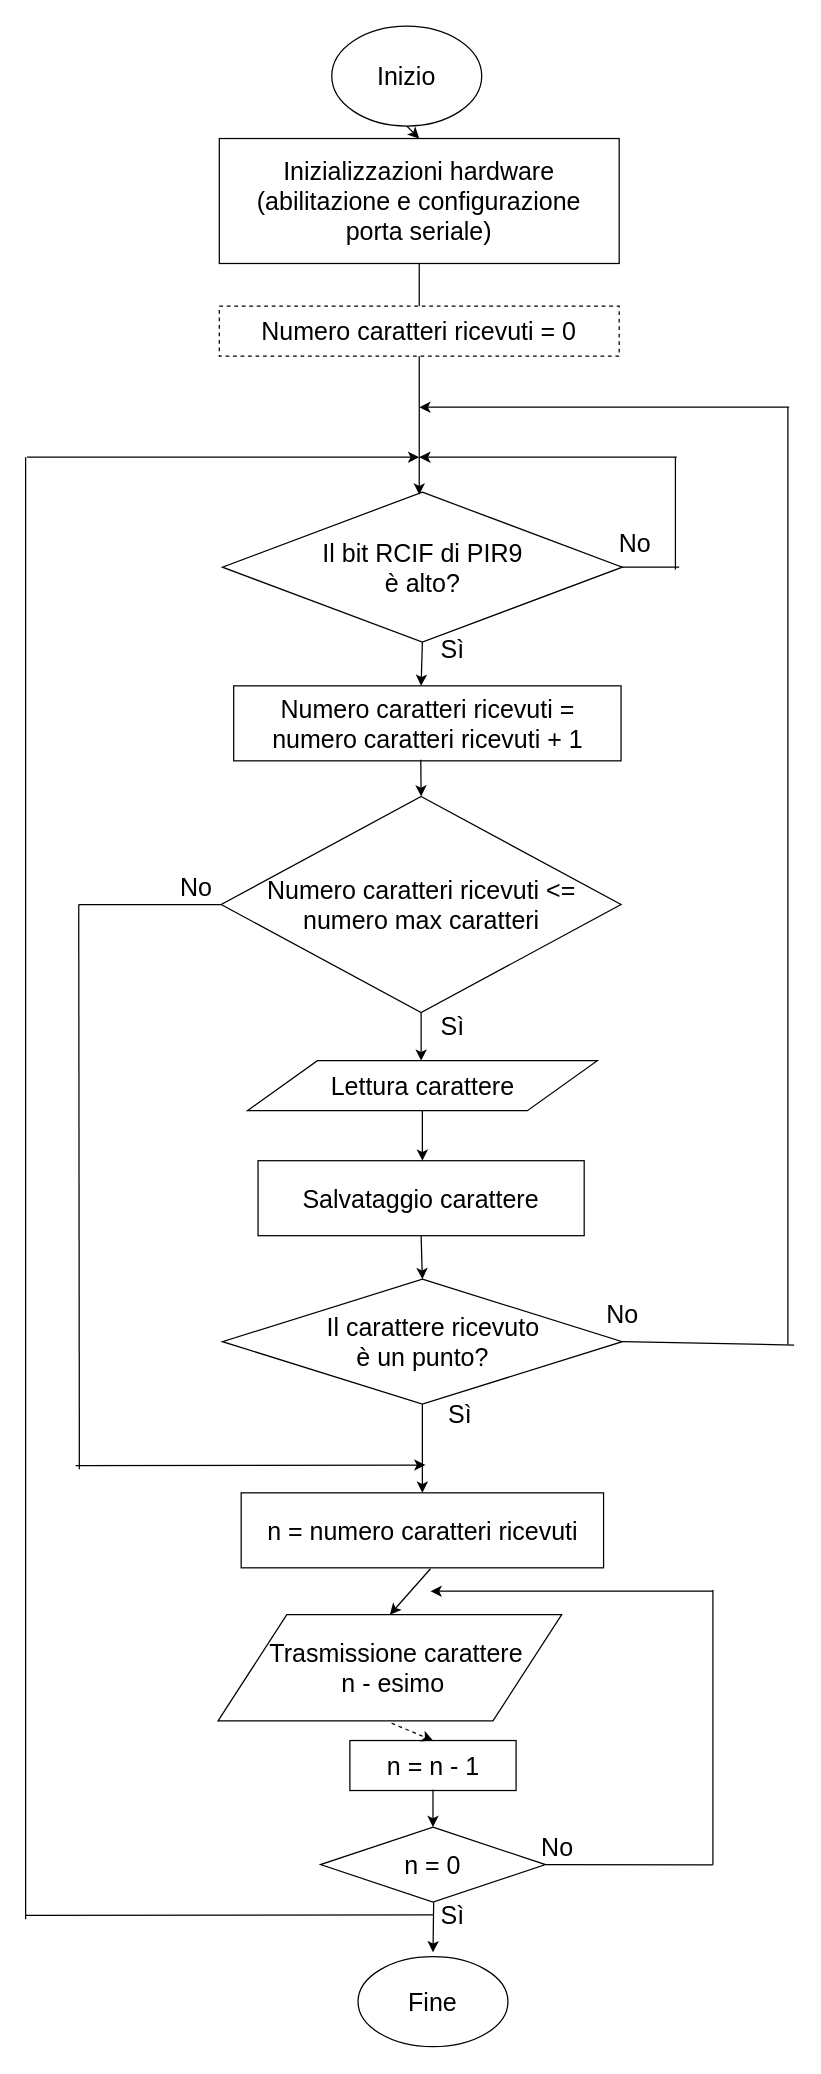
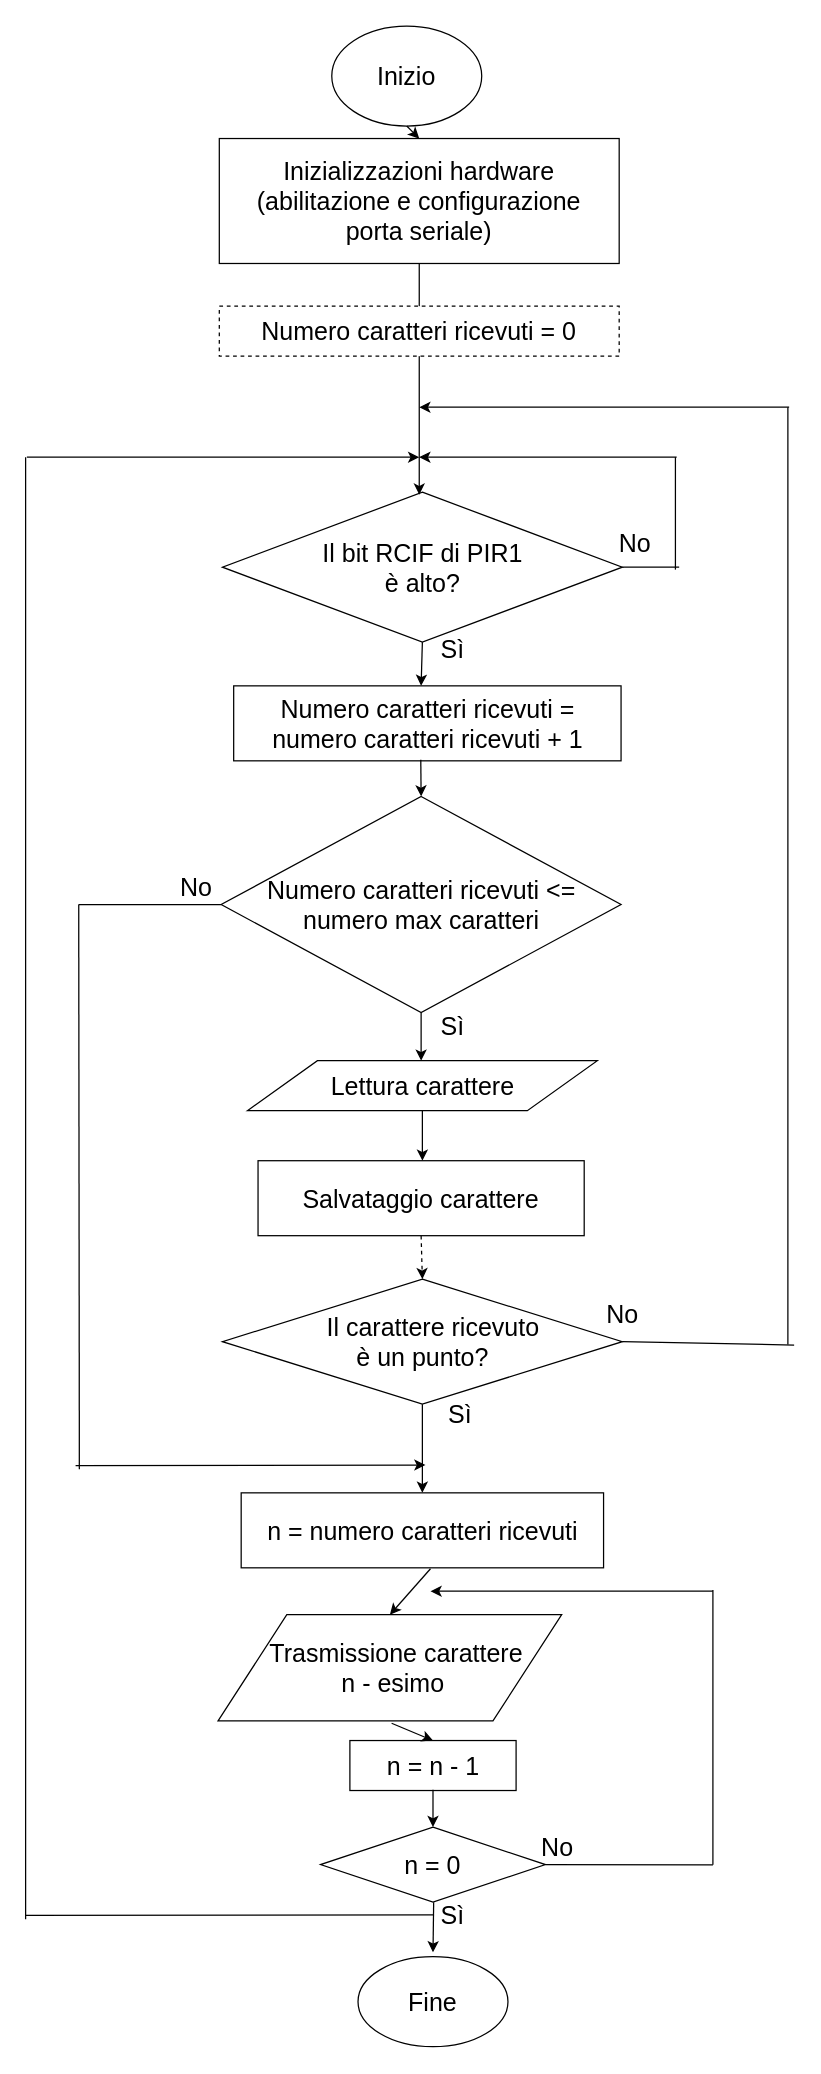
- <mxCell id="5" value="&lt;div&gt;Il bit RCIF di PIR9 &lt;br&gt;&lt;/div&gt;&lt;div&gt;è alto?&lt;br&gt;&lt;/div&gt;" style="rhombus;whiteSpace=wrap;html=1;fontSize=20;" parent="1" vertex="1"><mxGeometry x="177.5" y="393" width="320" height="120" as="geometry" /></mxCell>
+ <mxCell id="5" value="&lt;div&gt;Il bit RCIF di PIR1 &lt;br&gt;&lt;/div&gt;&lt;div&gt;è alto?&lt;br&gt;&lt;/div&gt;" style="rhombus;whiteSpace=wrap;html=1;fontSize=20;" parent="1" vertex="1"><mxGeometry x="177.5" y="393" width="320" height="120" as="geometry" /></mxCell>
- <mxCell id="36" value="" style="endArrow=classic;html=1;fontSize=20;entryX=0.5;entryY=0;entryDx=0;entryDy=0;exitX=0.5;exitY=1;exitDx=0;exitDy=0;" parent="1" source="20" target="13" edge="1"><mxGeometry width="50" height="50" relative="1" as="geometry"><mxPoint x="152.5" y="1803" as="sourcePoint" /><mxPoint x="202.5" y="1753" as="targetPoint" /></mxGeometry></mxCell>
+ <mxCell id="36" value="" style="endArrow=classic;html=1;fontSize=20;entryX=0.5;entryY=0;entryDx=0;entryDy=0;exitX=0.5;exitY=1;exitDx=0;exitDy=0;dashed=1;" parent="1" source="20" target="13" edge="1"><mxGeometry width="50" height="50" relative="1" as="geometry"><mxPoint x="152.5" y="1803" as="sourcePoint" /><mxPoint x="202.5" y="1753" as="targetPoint" /></mxGeometry></mxCell>
- <mxCell id="38" value="" style="endArrow=classic;html=1;fontSize=20;entryX=0.5;entryY=0;entryDx=0;entryDy=0;exitX=0.505;exitY=1.022;exitDx=0;exitDy=0;exitPerimeter=0;dashed=1;" parent="1" source="18" target="32" edge="1"><mxGeometry width="50" height="50" relative="1" as="geometry"><mxPoint x="171.5" y="1708" as="sourcePoint" /><mxPoint x="221.5" y="1658" as="targetPoint" /></mxGeometry></mxCell>
+ <mxCell id="38" value="" style="endArrow=classic;html=1;fontSize=20;entryX=0.5;entryY=0;entryDx=0;entryDy=0;exitX=0.505;exitY=1.022;exitDx=0;exitDy=0;exitPerimeter=0;" parent="1" source="18" target="32" edge="1"><mxGeometry width="50" height="50" relative="1" as="geometry"><mxPoint x="171.5" y="1708" as="sourcePoint" /><mxPoint x="221.5" y="1658" as="targetPoint" /></mxGeometry></mxCell>
